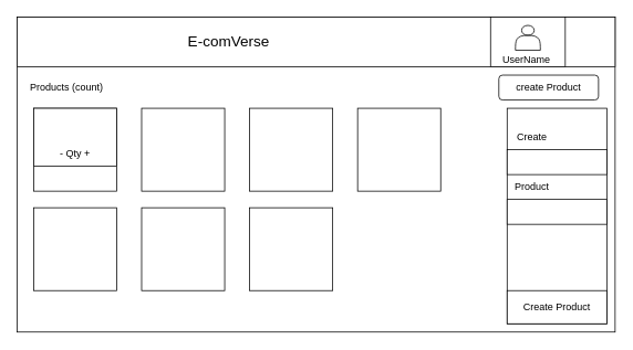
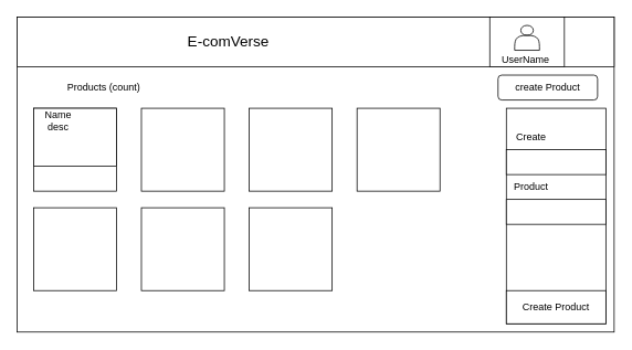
- <mxCell id="13" value="Products (count)" style="text;html=1;align=center;verticalAlign=middle;whiteSpace=wrap;rounded=0;" vertex="1" parent="1"><mxGeometry x="20" y="90" width="120" height="30" as="geometry" /></mxCell>
+ <mxCell id="13" value="Products (count)" style="text;html=1;align=center;verticalAlign=middle;whiteSpace=wrap;rounded=0;" vertex="1" parent="1"><mxGeometry x="65" y="90" width="120" height="30" as="geometry" /></mxCell>
+ <mxCell id="16" value="Name&lt;div&gt;desc&lt;/div&gt;" style="text;html=1;align=center;verticalAlign=middle;whiteSpace=wrap;rounded=0;" vertex="1" parent="1"><mxGeometry x="40" y="130" width="60" height="30" as="geometry" /></mxCell>
- <mxCell id="15" value="- Qty +" style="text;html=1;align=center;verticalAlign=middle;whiteSpace=wrap;rounded=0;" vertex="1" parent="1"><mxGeometry x="60" y="170" width="60" height="30" as="geometry" /></mxCell>
